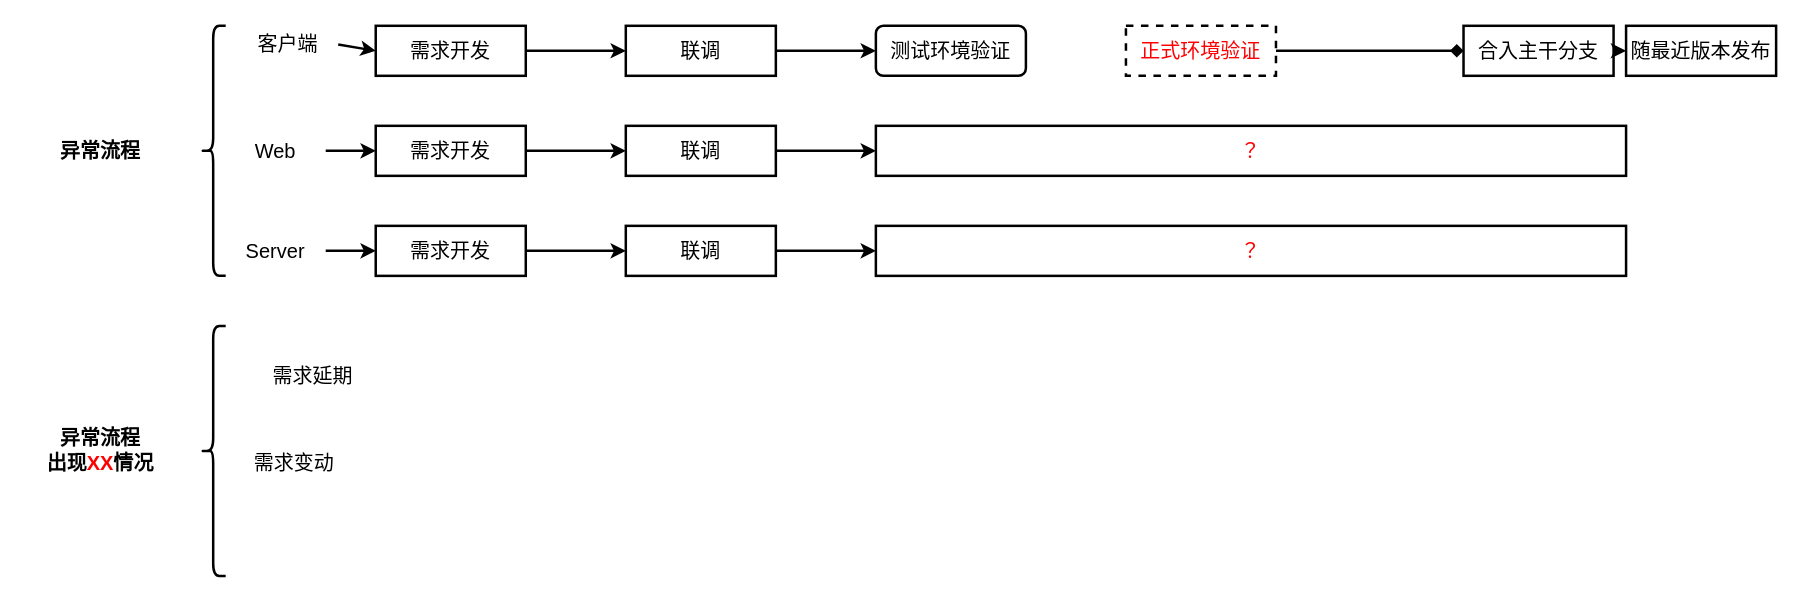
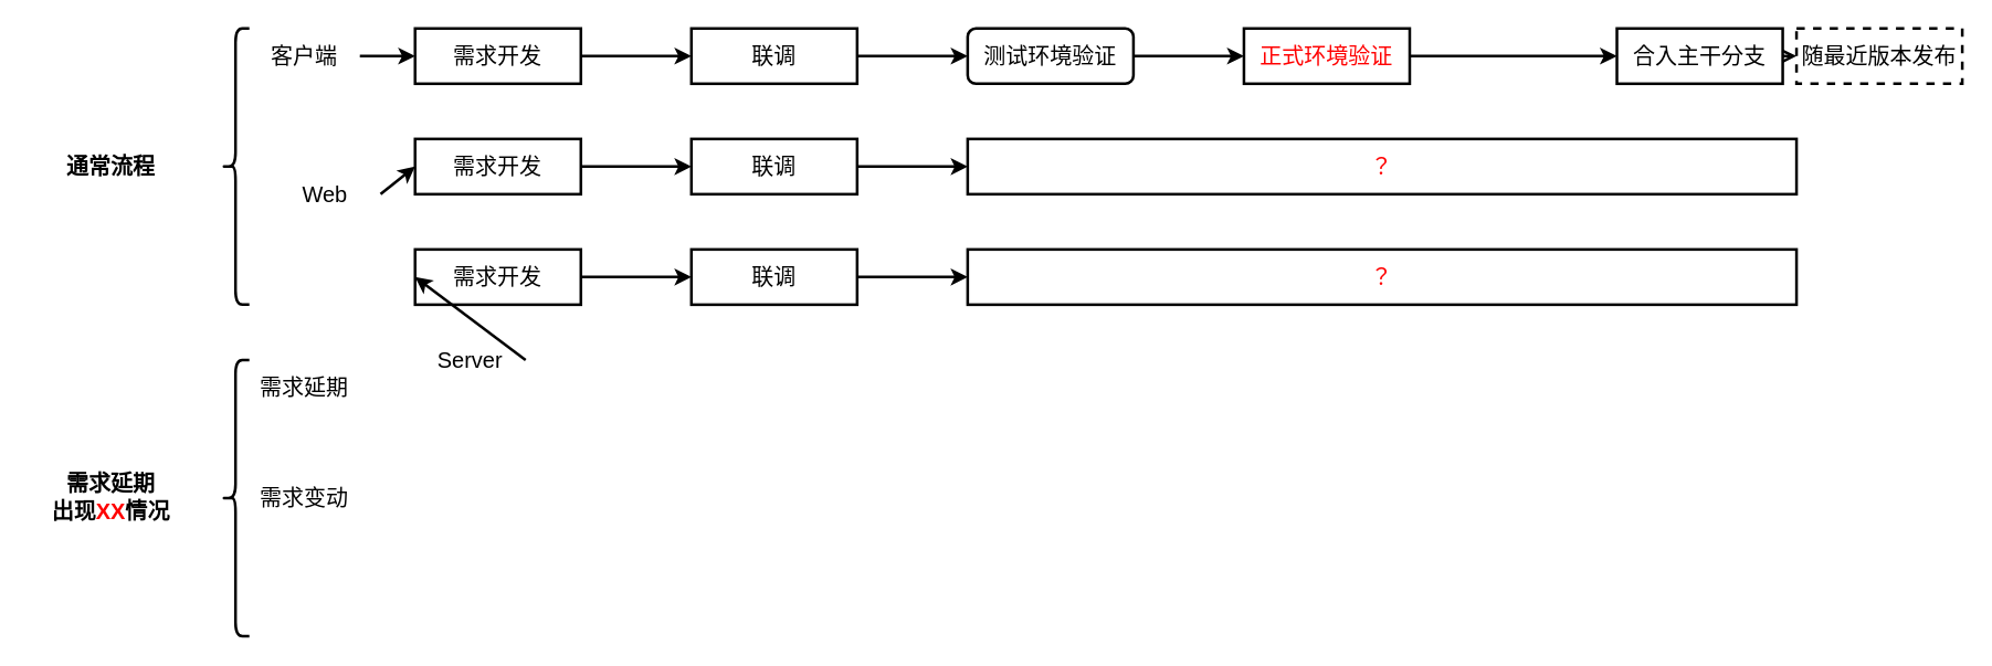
- <mxCell id="3" value="&lt;span style=&quot;font-size: 16px;&quot;&gt;客户端&lt;/span&gt;" style="text;html=1;strokeColor=none;fillColor=none;align=center;verticalAlign=middle;whiteSpace=wrap;rounded=0;" vertex="1" parent="1"><mxGeometry x="190" y="15" width="80" height="40" as="geometry" /></mxCell>
+ <mxCell id="3" value="&lt;span style=&quot;font-size: 16px;&quot;&gt;客户端&lt;/span&gt;" style="text;html=1;strokeColor=none;fillColor=none;align=center;verticalAlign=middle;whiteSpace=wrap;rounded=0;" vertex="1" parent="1"><mxGeometry y="20" width="80" height="40" as="geometry" x="180" /></mxCell>
+ <mxCell id="20" style="edgeStyle=orthogonalEdgeStyle;rounded=0;orthogonalLoop=1;jettySize=auto;html=1;exitX=1;exitY=0.5;exitDx=0;exitDy=0;entryX=0;entryY=0.5;entryDx=0;entryDy=0;fontSize=16;strokeColor=default;strokeWidth=2;" edge="1" parent="1" source="21" target="23"><mxGeometry relative="1" as="geometry" /></mxCell>
- <mxCell id="23" value="&lt;font color=&quot;#ff0000&quot;&gt;正式环境验证&lt;/font&gt;" style="rounded=0;whiteSpace=wrap;html=1;fontSize=16;strokeWidth=2;fillColor=none;dashed=1;" vertex="1" parent="1"><mxGeometry x="900" y="20" width="120" height="40" as="geometry" /></mxCell>
+ <mxCell id="23" value="&lt;font color=&quot;#ff0000&quot;&gt;正式环境验证&lt;/font&gt;" style="rounded=0;whiteSpace=wrap;html=1;fontSize=16;strokeWidth=2;fillColor=none;" vertex="1" parent="1"><mxGeometry x="900" y="20" width="120" height="40" as="geometry" /></mxCell>
- <mxCell id="22" style="edgeStyle=orthogonalEdgeStyle;rounded=0;orthogonalLoop=1;jettySize=auto;html=1;exitX=1;exitY=0.5;exitDx=0;exitDy=0;entryX=0;entryY=0.5;entryDx=0;entryDy=0;fontSize=16;strokeColor=default;strokeWidth=2;endArrow=diamond;" edge="1" parent="1" source="23" target="25"><mxGeometry relative="1" as="geometry" /></mxCell>
+ <mxCell id="22" style="edgeStyle=orthogonalEdgeStyle;rounded=0;orthogonalLoop=1;jettySize=auto;html=1;exitX=1;exitY=0.5;exitDx=0;exitDy=0;entryX=0;entryY=0.5;entryDx=0;entryDy=0;fontSize=16;strokeColor=default;strokeWidth=2;" edge="1" parent="1" source="23" target="25"><mxGeometry relative="1" as="geometry" /></mxCell>
- <mxCell id="24" style="edgeStyle=orthogonalEdgeStyle;rounded=0;orthogonalLoop=1;jettySize=auto;html=1;exitX=1;exitY=0.5;exitDx=0;exitDy=0;entryX=0;entryY=0.5;entryDx=0;entryDy=0;fontSize=16;strokeColor=default;strokeWidth=2;" edge="1" parent="1" source="25" target="26"><mxGeometry relative="1" as="geometry" /></mxCell>
+ <mxCell id="24" style="edgeStyle=orthogonalEdgeStyle;rounded=0;orthogonalLoop=1;jettySize=auto;html=1;exitX=1;exitY=0.5;exitDx=0;exitDy=0;entryX=0;entryY=0.5;entryDx=0;entryDy=0;fontSize=16;strokeColor=default;strokeWidth=2;endArrow=open;" edge="1" parent="1" source="25" target="26"><mxGeometry relative="1" as="geometry" /></mxCell>
- <mxCell id="26" value="随最近版本发布" style="rounded=0;whiteSpace=wrap;html=1;fontSize=16;strokeWidth=2;fillColor=none;" vertex="1" parent="1"><mxGeometry x="1300" y="20" width="120" height="40" as="geometry" /></mxCell>
+ <mxCell id="26" value="随最近版本发布" style="rounded=0;whiteSpace=wrap;html=1;fontSize=16;strokeWidth=2;fillColor=none;dashed=1;" vertex="1" parent="1"><mxGeometry x="1300" y="20" width="120" height="40" as="geometry" /></mxCell>
- <mxCell id="30" value="&lt;font color=&quot;#000000&quot;&gt;异常流程&lt;/font&gt;" style="text;html=1;strokeColor=none;fillColor=none;align=center;verticalAlign=middle;whiteSpace=wrap;rounded=0;fontSize=16;fontColor=#FF0000;fontStyle=1" vertex="1" parent="1"><mxGeometry x="20" y="100" width="120" height="40" as="geometry" /></mxCell>
+ <mxCell id="30" value="&lt;font color=&quot;#000000&quot;&gt;通常流程&lt;/font&gt;" style="text;html=1;strokeColor=none;fillColor=none;align=center;verticalAlign=middle;whiteSpace=wrap;rounded=0;fontSize=16;fontColor=#FF0000;fontStyle=1" vertex="1" parent="1"><mxGeometry x="20" y="100" width="120" height="40" as="geometry" /></mxCell>
- <mxCell id="7" value="&lt;span style=&quot;font-size: 16px;&quot;&gt;Web&lt;/span&gt;" style="text;html=1;strokeColor=none;fillColor=none;align=center;verticalAlign=middle;whiteSpace=wrap;rounded=0;" vertex="1" parent="1"><mxGeometry y="100" width="80" height="40" as="geometry" x="180" /></mxCell>
+ <mxCell id="7" value="&lt;span style=&quot;font-size: 16px;&quot;&gt;Web&lt;/span&gt;" style="text;html=1;strokeColor=none;fillColor=none;align=center;verticalAlign=middle;whiteSpace=wrap;rounded=0;" vertex="1" parent="1"><mxGeometry x="195" y="120" width="80" height="40" as="geometry" /></mxCell>
- <mxCell id="11" value="&lt;span style=&quot;font-size: 16px;&quot;&gt;Server&lt;/span&gt;" style="text;html=1;strokeColor=none;fillColor=none;align=center;verticalAlign=middle;whiteSpace=wrap;rounded=0;" vertex="1" parent="1"><mxGeometry y="180" width="80" height="40" as="geometry" x="180" /></mxCell>
+ <mxCell id="11" value="&lt;span style=&quot;font-size: 16px;&quot;&gt;Server&lt;/span&gt;" style="text;html=1;strokeColor=none;fillColor=none;align=center;verticalAlign=middle;whiteSpace=wrap;rounded=0;" vertex="1" parent="1"><mxGeometry x="300" y="240" width="80" height="40" as="geometry" /></mxCell>
- <mxCell id="33" value="&lt;span style=&quot;font-size: 16px;&quot;&gt;需求延期&lt;/span&gt;" style="text;html=1;strokeColor=none;fillColor=none;align=center;verticalAlign=middle;whiteSpace=wrap;rounded=0;" vertex="1" parent="1"><mxGeometry x="210" y="280" width="80" height="40" as="geometry" /></mxCell>
+ <mxCell id="33" value="&lt;span style=&quot;font-size: 16px;&quot;&gt;需求延期&lt;/span&gt;" style="text;html=1;strokeColor=none;fillColor=none;align=center;verticalAlign=middle;whiteSpace=wrap;rounded=0;" vertex="1" parent="1"><mxGeometry y="260" width="80" height="40" as="geometry" x="180" /></mxCell>
- <mxCell id="31" value="&lt;font color=&quot;#000000&quot;&gt;异常流程&lt;br&gt;出现&lt;/font&gt;XX&lt;font color=&quot;#000000&quot;&gt;情况&lt;br&gt;&lt;/font&gt;" style="text;html=1;strokeColor=none;fillColor=none;align=center;verticalAlign=middle;whiteSpace=wrap;rounded=0;fontSize=16;fontColor=#FF0000;fontStyle=1" vertex="1" parent="1"><mxGeometry x="20" y="340" width="120" height="40" as="geometry" /></mxCell>
+ <mxCell id="31" value="&lt;font color=&quot;#000000&quot;&gt;需求延期&lt;br&gt;出现&lt;/font&gt;XX&lt;font color=&quot;#000000&quot;&gt;情况&lt;br&gt;&lt;/font&gt;" style="text;html=1;strokeColor=none;fillColor=none;align=center;verticalAlign=middle;whiteSpace=wrap;rounded=0;fontSize=16;fontColor=#FF0000;fontStyle=1" vertex="1" parent="1"><mxGeometry x="20" y="340" width="120" height="40" as="geometry" /></mxCell>
- <mxCell id="34" value="&lt;span style=&quot;font-size: 16px;&quot;&gt;需求变动&lt;/span&gt;" style="text;html=1;strokeColor=none;fillColor=none;align=center;verticalAlign=middle;whiteSpace=wrap;rounded=0;" vertex="1" parent="1"><mxGeometry x="195" y="350" width="80" height="40" as="geometry" /></mxCell>
+ <mxCell id="34" value="&lt;span style=&quot;font-size: 16px;&quot;&gt;需求变动&lt;/span&gt;" style="text;html=1;strokeColor=none;fillColor=none;align=center;verticalAlign=middle;whiteSpace=wrap;rounded=0;" vertex="1" parent="1"><mxGeometry y="340" width="80" height="40" as="geometry" x="180" /></mxCell>
